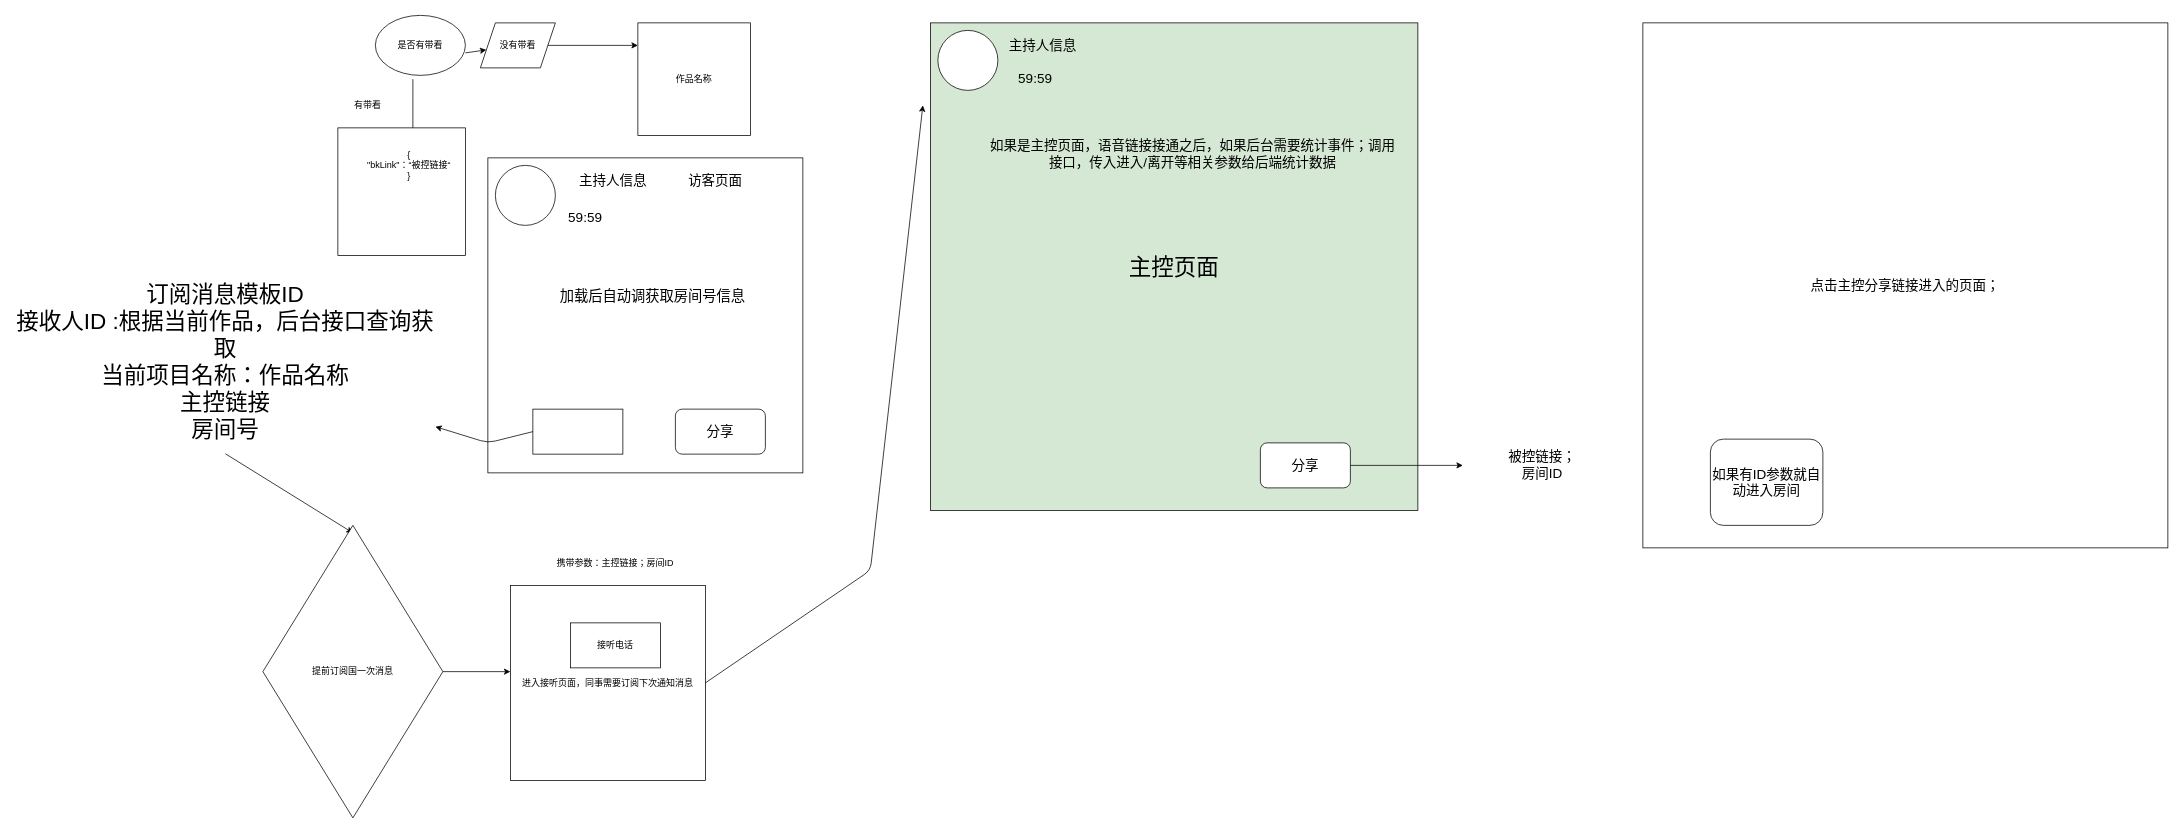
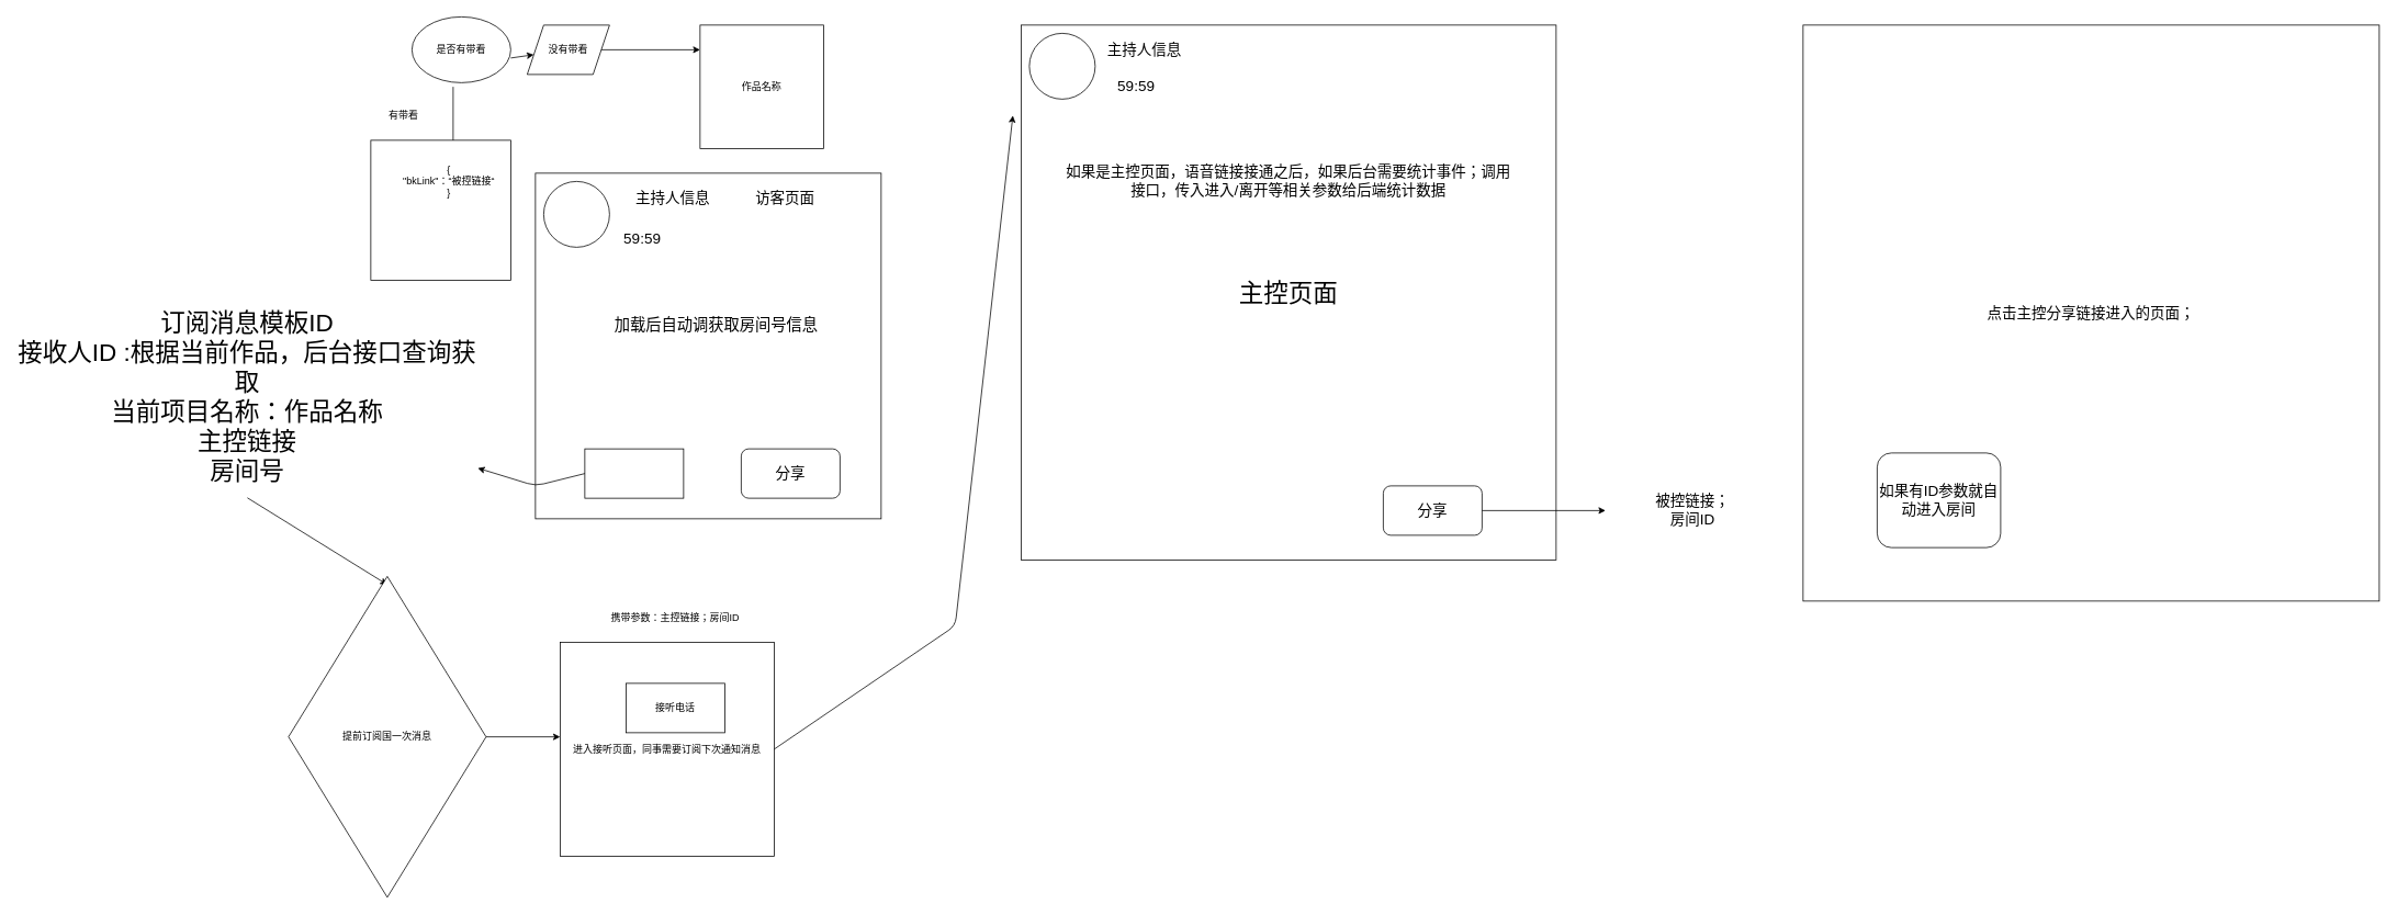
- <mxCell id="31" value="如果是主控页面，语音链接接通之后，如果后台需要统计事件；调用接口，传入进入/离开等相关参数给后端统计数据" style="text;html=1;strokeColor=none;fillColor=none;align=center;verticalAlign=middle;whiteSpace=wrap;rounded=0;fontSize=18;" parent="1" vertex="1"><mxGeometry x="1316" y="140" width="548" height="130" as="geometry" /></mxCell>
+ <mxCell id="31" value="如果是主控页面，语音链接接通之后，如果后台需要统计事件；调用接口，传入进入/离开等相关参数给后端统计数据" style="text;html=1;strokeColor=none;fillColor=none;align=center;verticalAlign=middle;whiteSpace=wrap;rounded=0;fontSize=18;" parent="1" vertex="1"><mxGeometry x="1291" y="155" width="548" height="130" as="geometry" /></mxCell>
- <mxCell id="23" value="&lt;font style=&quot;font-size: 30px&quot;&gt;主控页面&lt;/font&gt;" style="whiteSpace=wrap;html=1;aspect=fixed;fillColor=#d5e8d4;" parent="1" vertex="1"><mxGeometry x="1240" y="30" width="650" height="650" as="geometry" /></mxCell>
+ <mxCell id="23" value="&lt;font style=&quot;font-size: 30px&quot;&gt;主控页面&lt;/font&gt;" style="whiteSpace=wrap;html=1;aspect=fixed;" parent="1" vertex="1"><mxGeometry x="1240" y="30" width="650" height="650" as="geometry" /></mxCell>
- <mxCell id="38" value="如果有ID参数就自动进入房间" style="rounded=1;whiteSpace=wrap;html=1;fontSize=18;" parent="1" vertex="1"><mxGeometry x="2280" y="585" width="150" height="115" as="geometry" /></mxCell>
+ <mxCell id="38" value="如果有ID参数就自动进入房间" style="rounded=1;whiteSpace=wrap;html=1;fontSize=18;" parent="1" vertex="1"><mxGeometry x="2280" y="550" width="150" height="115" as="geometry" /></mxCell>
